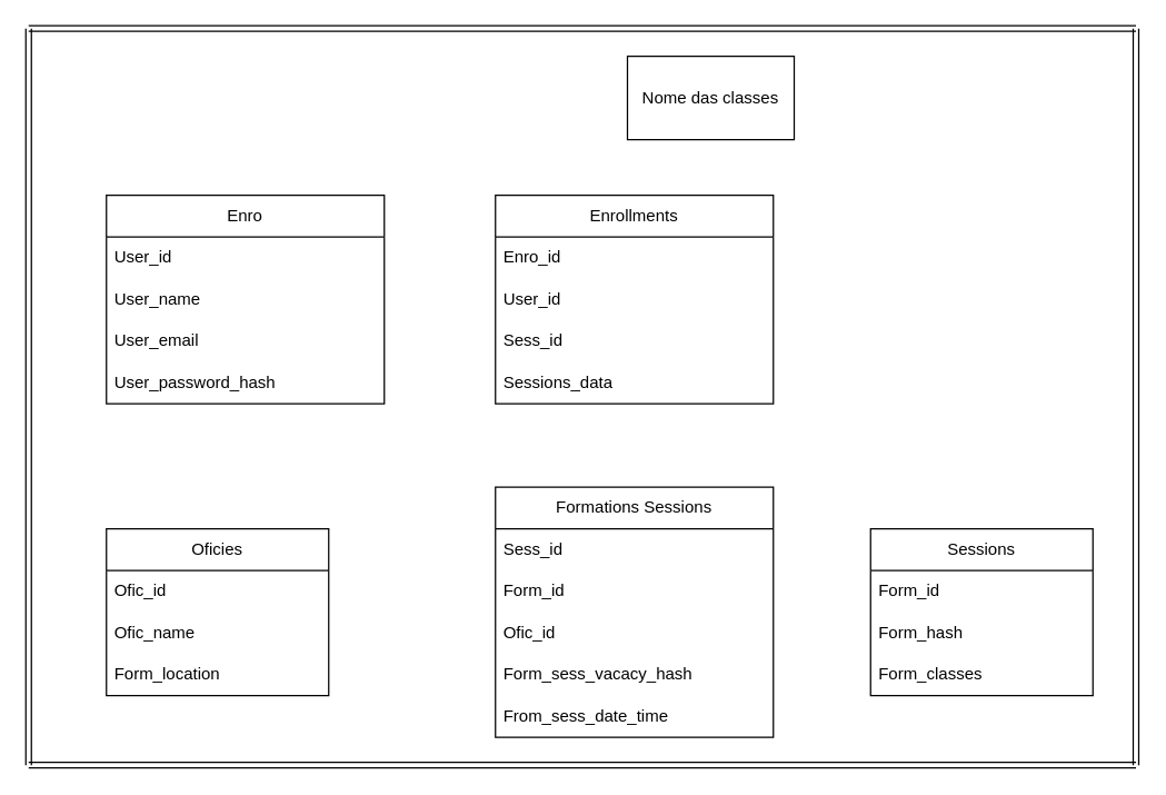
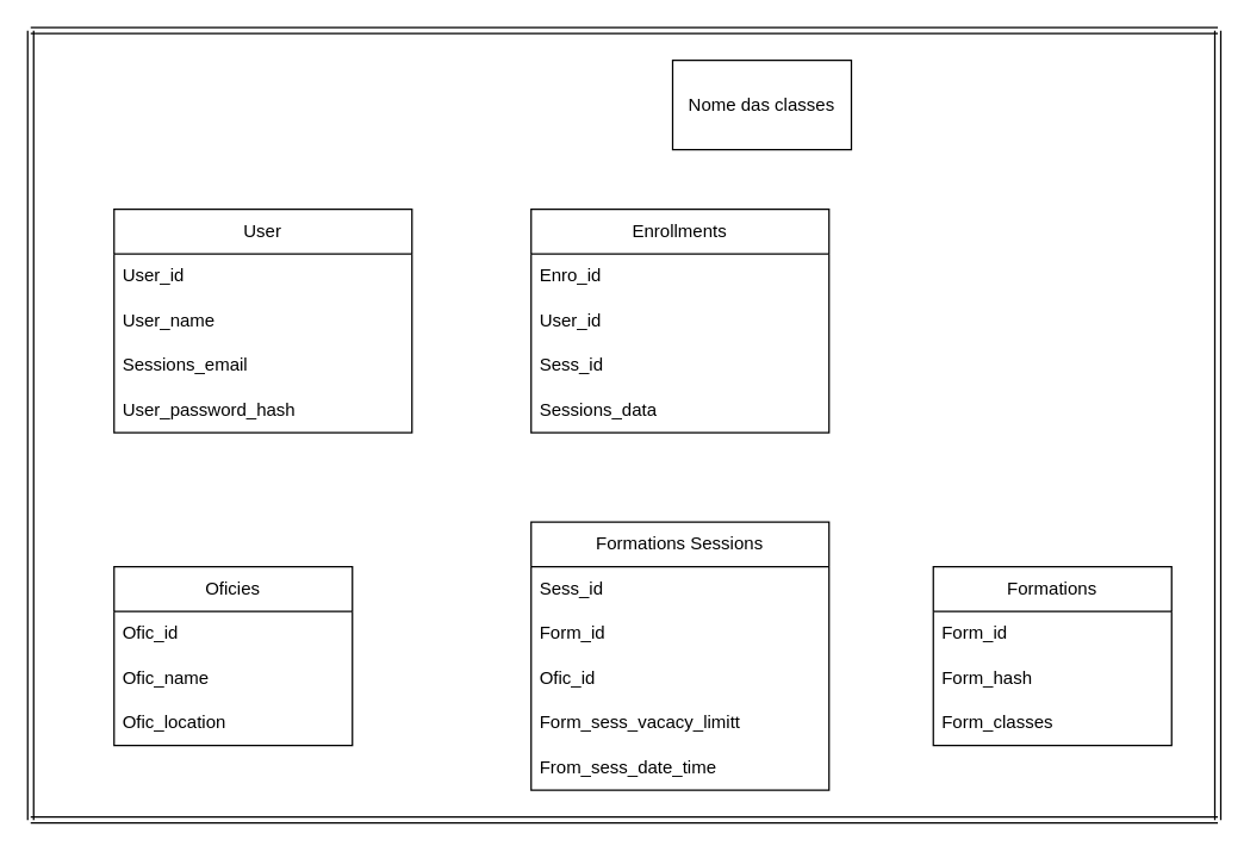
- <mxCell id="2" value="Enro" style="swimlane;fontStyle=0;childLayout=stackLayout;horizontal=1;startSize=30;horizontalStack=0;resizeParent=1;resizeParentMax=0;resizeLast=0;collapsible=1;marginBottom=0;whiteSpace=wrap;html=1;" parent="1" vertex="1"><mxGeometry x="76" y="140" width="200" height="150" as="geometry" /></mxCell>
+ <mxCell id="2" value="User" style="swimlane;fontStyle=0;childLayout=stackLayout;horizontal=1;startSize=30;horizontalStack=0;resizeParent=1;resizeParentMax=0;resizeLast=0;collapsible=1;marginBottom=0;whiteSpace=wrap;html=1;" parent="1" vertex="1"><mxGeometry x="76" y="140" width="200" height="150" as="geometry" /></mxCell>
- <mxCell id="5" value="User_email" style="text;strokeColor=none;fillColor=none;align=left;verticalAlign=middle;spacingLeft=4;spacingRight=4;overflow=hidden;points=[[0,0.5],[1,0.5]];portConstraint=eastwest;rotatable=0;whiteSpace=wrap;html=1;" parent="2" vertex="1"><mxGeometry y="90" width="200" height="30" as="geometry" /></mxCell>
+ <mxCell id="5" value="Sessions_email" style="text;strokeColor=none;fillColor=none;align=left;verticalAlign=middle;spacingLeft=4;spacingRight=4;overflow=hidden;points=[[0,0.5],[1,0.5]];portConstraint=eastwest;rotatable=0;whiteSpace=wrap;html=1;" parent="2" vertex="1"><mxGeometry y="90" width="200" height="30" as="geometry" /></mxCell>
- <mxCell id="11" value="Sessions" style="swimlane;fontStyle=0;childLayout=stackLayout;horizontal=1;startSize=30;horizontalStack=0;resizeParent=1;resizeParentMax=0;resizeLast=0;collapsible=1;marginBottom=0;whiteSpace=wrap;html=1;" parent="1" vertex="1"><mxGeometry x="626" y="380" width="160" height="120" as="geometry" /></mxCell>
+ <mxCell id="11" value="Formations" style="swimlane;fontStyle=0;childLayout=stackLayout;horizontal=1;startSize=30;horizontalStack=0;resizeParent=1;resizeParentMax=0;resizeLast=0;collapsible=1;marginBottom=0;whiteSpace=wrap;html=1;" parent="1" vertex="1"><mxGeometry x="626" y="380" width="160" height="120" as="geometry" /></mxCell>
- <mxCell id="10" value="Form_location" style="text;strokeColor=none;fillColor=none;align=left;verticalAlign=middle;spacingLeft=4;spacingRight=4;overflow=hidden;points=[[0,0.5],[1,0.5]];portConstraint=eastwest;rotatable=0;whiteSpace=wrap;html=1;" parent="7" vertex="1"><mxGeometry y="90" width="160" height="30" as="geometry" /></mxCell>
+ <mxCell id="10" value="Ofic_location" style="text;strokeColor=none;fillColor=none;align=left;verticalAlign=middle;spacingLeft=4;spacingRight=4;overflow=hidden;points=[[0,0.5],[1,0.5]];portConstraint=eastwest;rotatable=0;whiteSpace=wrap;html=1;" parent="7" vertex="1"><mxGeometry y="90" width="160" height="30" as="geometry" /></mxCell>
- <mxCell id="19" value="Form_sess_vacacy_hash" style="text;strokeColor=none;fillColor=none;align=left;verticalAlign=middle;spacingLeft=4;spacingRight=4;overflow=hidden;points=[[0,0.5],[1,0.5]];portConstraint=eastwest;rotatable=0;whiteSpace=wrap;html=1;" parent="15" vertex="1"><mxGeometry y="120" width="200" height="30" as="geometry" /></mxCell>
+ <mxCell id="19" value="Form_sess_vacacy_limitt" style="text;strokeColor=none;fillColor=none;align=left;verticalAlign=middle;spacingLeft=4;spacingRight=4;overflow=hidden;points=[[0,0.5],[1,0.5]];portConstraint=eastwest;rotatable=0;whiteSpace=wrap;html=1;" parent="15" vertex="1"><mxGeometry y="120" width="200" height="30" as="geometry" /></mxCell>
